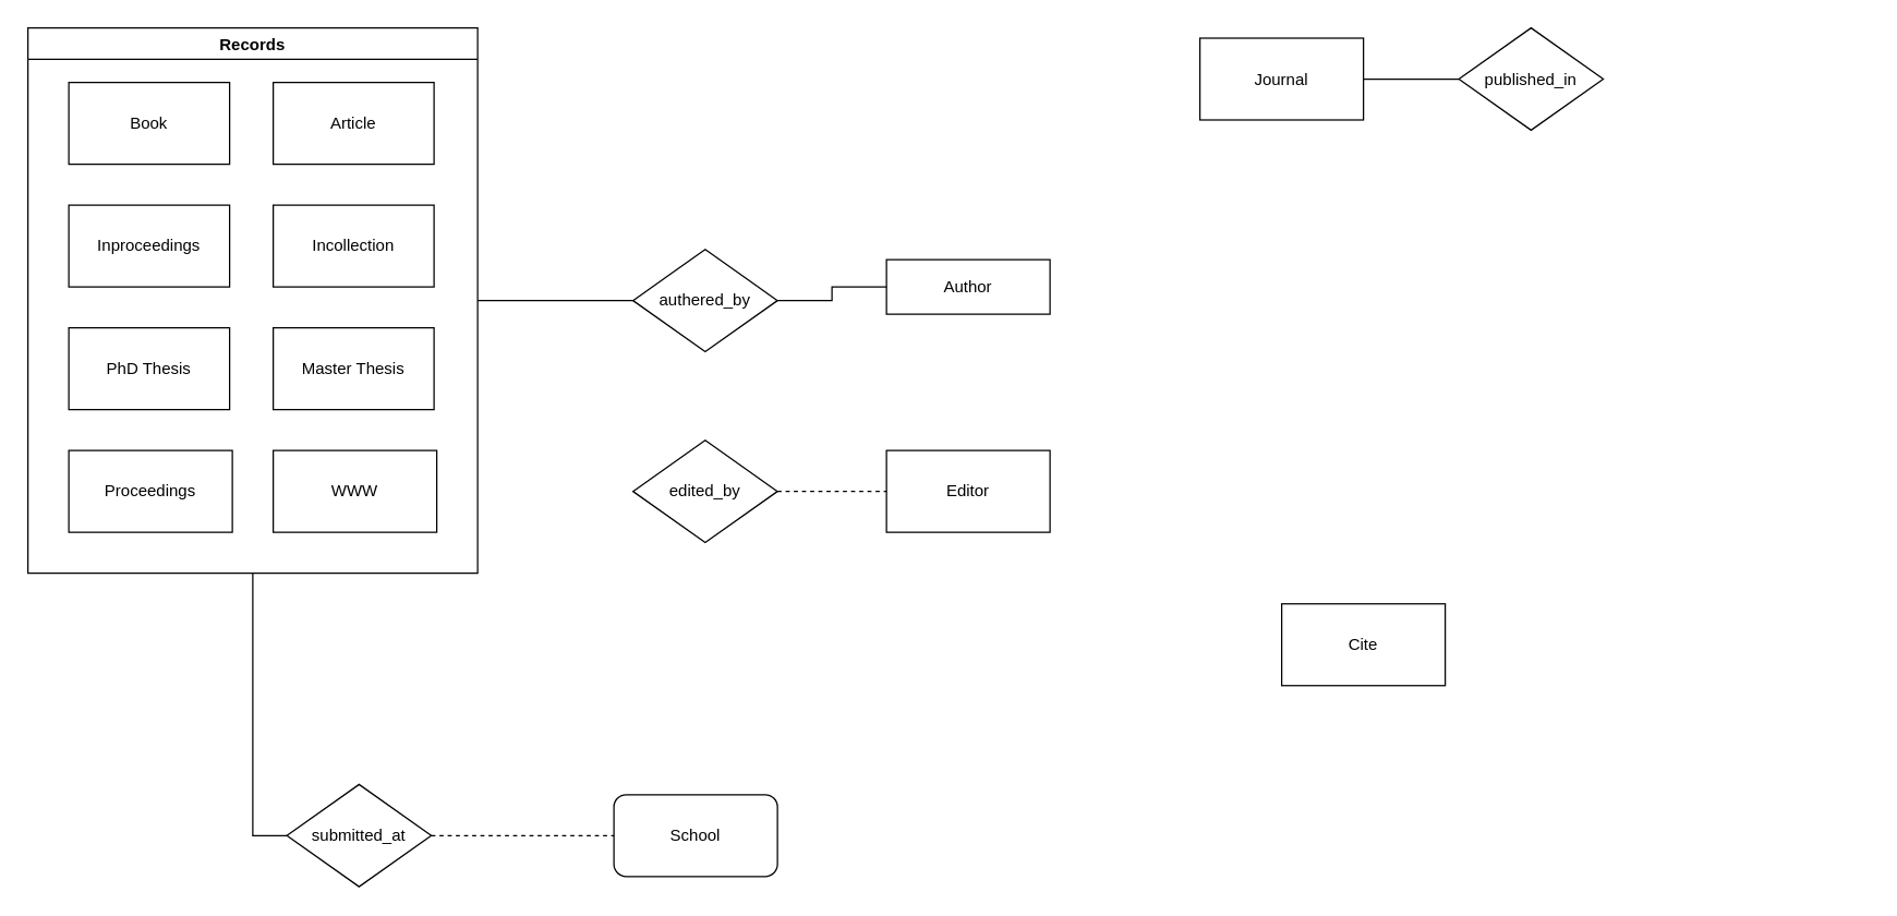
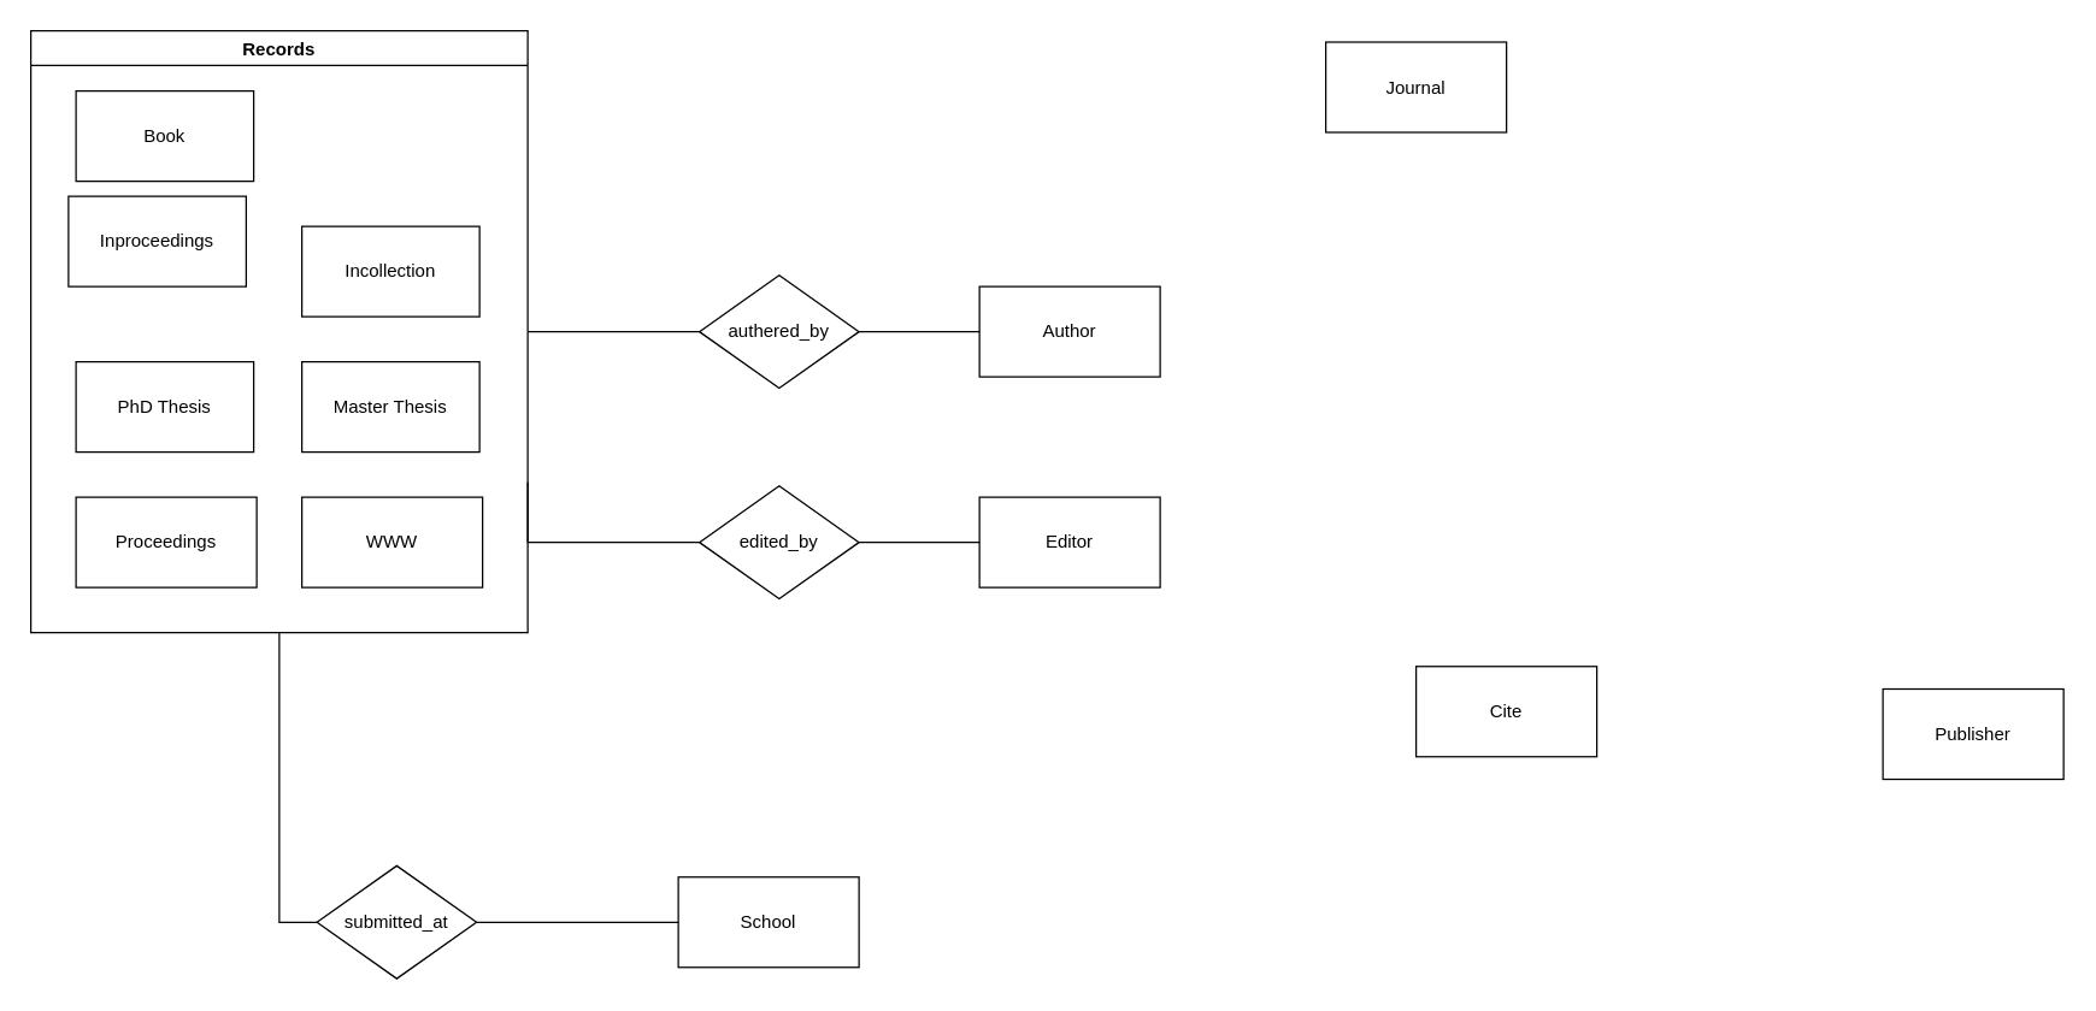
- <mxCell id="5" value="" style="edgeStyle=orthogonalEdgeStyle;rounded=0;orthogonalLoop=1;jettySize=auto;html=1;strokeColor=default;endArrow=none;endFill=0;" parent="1" source="6" target="7" edge="1"><mxGeometry relative="1" as="geometry" /></mxCell>
- <mxCell id="7" value="published_in" style="rhombus;whiteSpace=wrap;html=1;" parent="1" vertex="1"><mxGeometry x="1070" y="20" width="106" height="75" as="geometry" /></mxCell>
- <mxCell id="16" value="Article" style="rounded=0;whiteSpace=wrap;html=1;" parent="15" vertex="1"><mxGeometry x="180" y="40" width="118" height="60" as="geometry" /></mxCell>
- <mxCell id="19" value="Inproceedings" style="rounded=0;whiteSpace=wrap;html=1;" parent="15" vertex="1"><mxGeometry x="30" y="130" width="118" height="60" as="geometry" /></mxCell>
+ <mxCell id="19" value="Inproceedings" style="rounded=0;whiteSpace=wrap;html=1;" parent="15" vertex="1"><mxGeometry x="25" y="110" width="118" height="60" as="geometry" /></mxCell>
- <mxCell id="2" value="Author" style="rounded=0;whiteSpace=wrap;html=1;" parent="1" vertex="1"><mxGeometry x="650" y="190" width="120" height="40" as="geometry" /></mxCell>
+ <mxCell id="2" value="Author" style="rounded=0;whiteSpace=wrap;html=1;" parent="1" vertex="1"><mxGeometry x="650" y="190" width="120" height="60" as="geometry" /></mxCell>
+ <mxCell id="13" style="edgeStyle=orthogonalEdgeStyle;rounded=0;orthogonalLoop=1;jettySize=auto;html=1;exitX=1;exitY=0.75;exitDx=0;exitDy=0;entryX=0;entryY=0.5;entryDx=0;entryDy=0;endArrow=none;endFill=0;" parent="1" source="15" target="10" edge="1"><mxGeometry relative="1" as="geometry"><Array as="points"><mxPoint x="350" y="360" /></Array></mxGeometry></mxCell>
- <mxCell id="9" value="" style="edgeStyle=orthogonalEdgeStyle;rounded=0;orthogonalLoop=1;jettySize=auto;html=1;strokeColor=default;endArrow=none;endFill=0;dashed=1;" parent="1" source="10" target="8" edge="1"><mxGeometry relative="1" as="geometry" /></mxCell>
+ <mxCell id="9" value="" style="edgeStyle=orthogonalEdgeStyle;rounded=0;orthogonalLoop=1;jettySize=auto;html=1;strokeColor=default;endArrow=none;endFill=0;" parent="1" source="10" target="8" edge="1"><mxGeometry relative="1" as="geometry" /></mxCell>
+ <mxCell id="11" value="Publisher" style="rounded=0;whiteSpace=wrap;html=1;" parent="1" vertex="1"><mxGeometry x="1250" y="457.5" width="120" height="60" as="geometry" /></mxCell>
- <mxCell id="26" style="edgeStyle=orthogonalEdgeStyle;rounded=0;orthogonalLoop=1;jettySize=auto;html=1;entryX=0;entryY=0.5;entryDx=0;entryDy=0;strokeColor=default;endArrow=none;endFill=0;dashed=1;" parent="1" source="27" target="24" edge="1"><mxGeometry relative="1" as="geometry" /></mxCell>
+ <mxCell id="26" style="edgeStyle=orthogonalEdgeStyle;rounded=0;orthogonalLoop=1;jettySize=auto;html=1;entryX=0;entryY=0.5;entryDx=0;entryDy=0;strokeColor=default;endArrow=none;endFill=0;" parent="1" source="27" target="24" edge="1"><mxGeometry relative="1" as="geometry" /></mxCell>
- <mxCell id="24" value="School" style="whiteSpace=wrap;html=1;rounded=1;" parent="1" vertex="1"><mxGeometry x="450" y="582.5" width="120" height="60" as="geometry" /></mxCell>
+ <mxCell id="24" value="School" style="rounded=0;whiteSpace=wrap;html=1;" parent="1" vertex="1"><mxGeometry x="450" y="582.5" width="120" height="60" as="geometry" /></mxCell>
